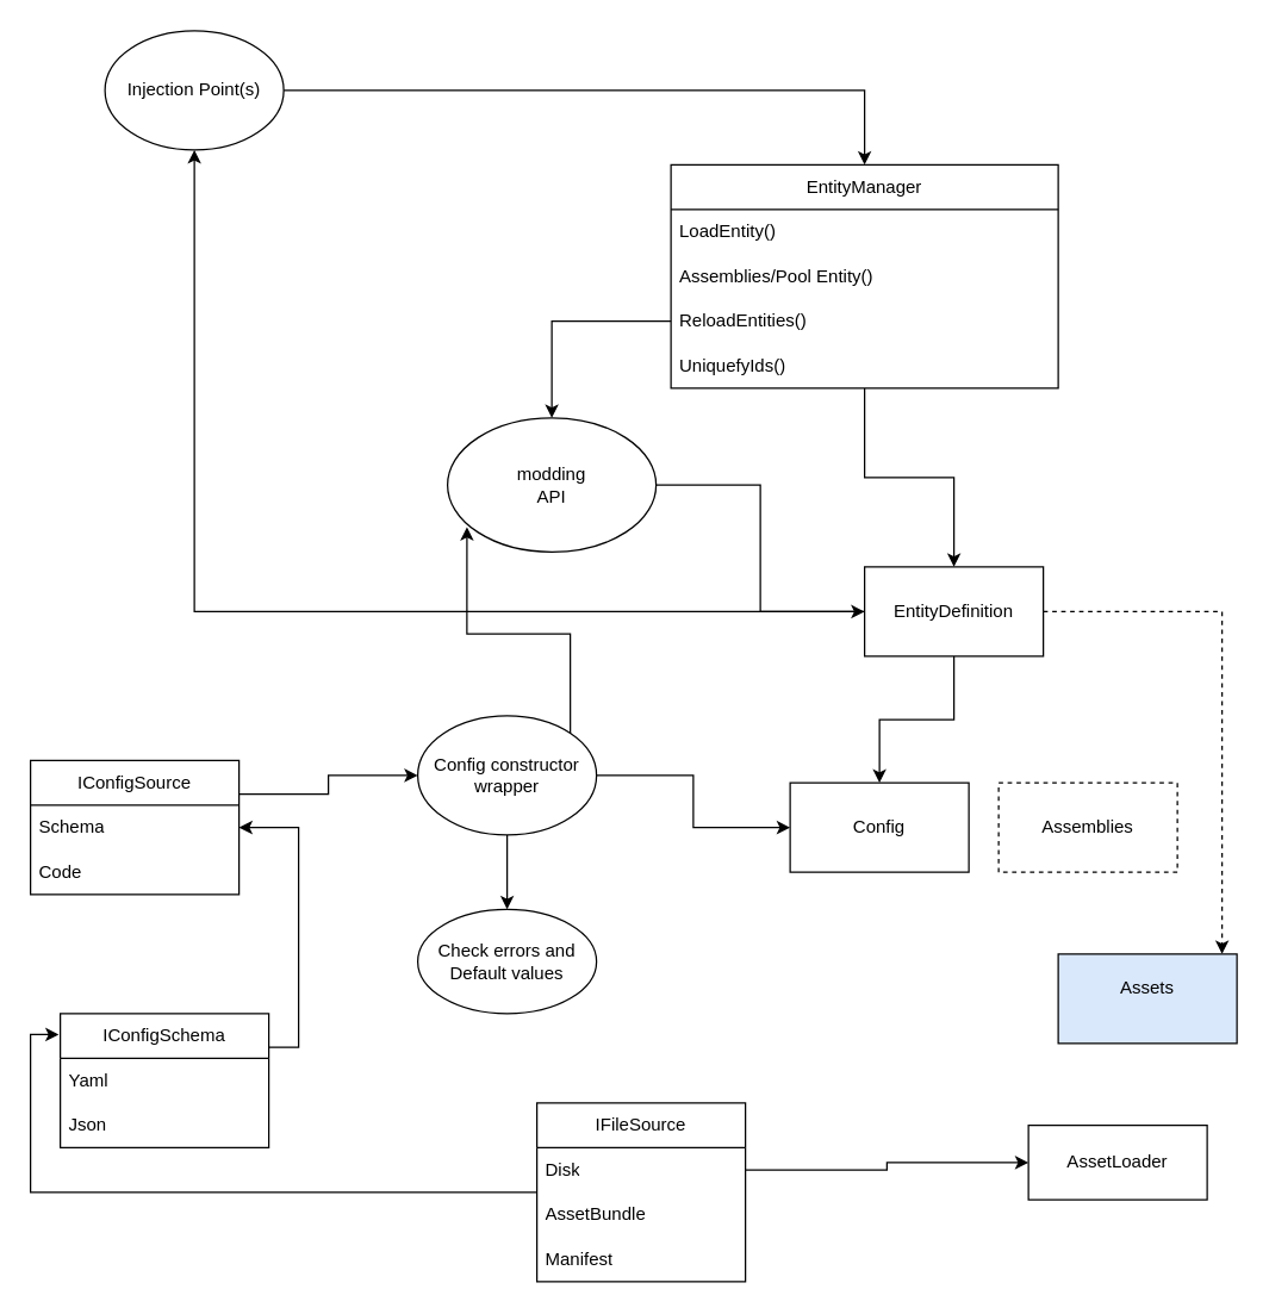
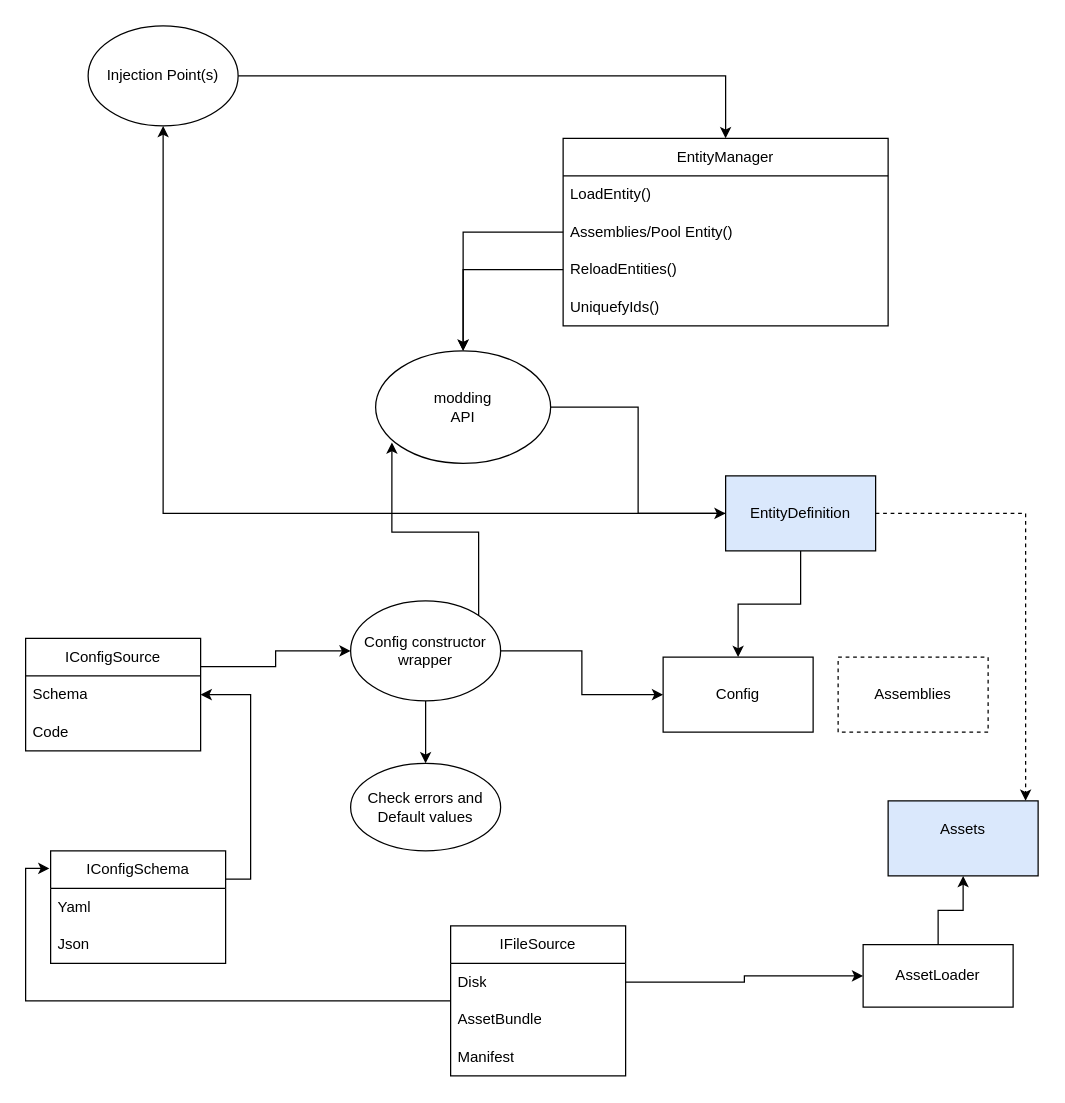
- <mxCell id="25" style="edgeStyle=orthogonalEdgeStyle;rounded=0;orthogonalLoop=1;jettySize=auto;html=1;entryX=0.5;entryY=0;entryDx=0;entryDy=0;" edge="1" parent="1" source="26" target="5"><mxGeometry relative="1" as="geometry" /></mxCell>
+ <mxCell id="25" style="edgeStyle=orthogonalEdgeStyle;rounded=0;orthogonalLoop=1;jettySize=auto;html=1;" edge="1" parent="1" source="26" target="22"><mxGeometry relative="1" as="geometry" /></mxCell>
- <mxCell id="5" value="&lt;div&gt;EntityDefinition&lt;/div&gt;" style="rounded=0;whiteSpace=wrap;html=1;" vertex="1" parent="1"><mxGeometry x="580" y="380" width="120" height="60" as="geometry" /></mxCell>
+ <mxCell id="5" value="&lt;div&gt;EntityDefinition&lt;/div&gt;" style="rounded=0;whiteSpace=wrap;html=1;fillColor=#dae8fc;" vertex="1" parent="1"><mxGeometry x="580" y="380" width="120" height="60" as="geometry" /></mxCell>
+ <mxCell id="31" style="edgeStyle=orthogonalEdgeStyle;rounded=0;orthogonalLoop=1;jettySize=auto;html=1;entryX=0.5;entryY=1;entryDx=0;entryDy=0;" edge="1" parent="1" source="32" target="11"><mxGeometry relative="1" as="geometry" /></mxCell>
